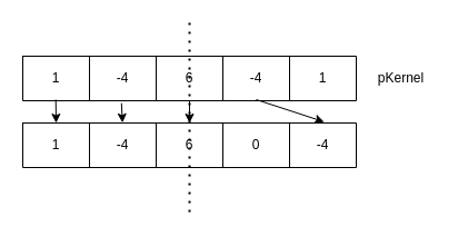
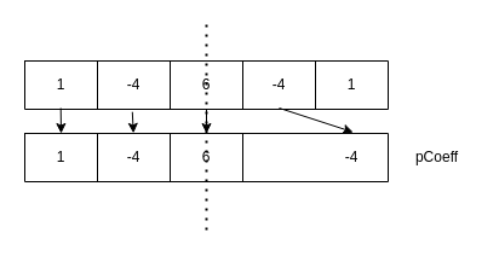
- <mxCell id="16" value="pKernel" style="text;html=1;align=center;verticalAlign=middle;resizable=0;points=[];autosize=1;strokeColor=none;fillColor=none;" vertex="1" parent="1"><mxGeometry x="330" y="60" width="60" height="20" as="geometry" /></mxCell>
- <mxCell id="14" value="0" style="shape=partialRectangle;html=1;whiteSpace=wrap;connectable=0;overflow=hidden;fillColor=none;top=0;left=0;bottom=0;right=0;pointerEvents=1;" vertex="1" parent="10"><mxGeometry x="180" width="60" height="40" as="geometry" /></mxCell>
+ <mxCell id="17" value="pCoeff" style="text;html=1;align=center;verticalAlign=middle;resizable=0;points=[];autosize=1;strokeColor=none;fillColor=none;" vertex="1" parent="1"><mxGeometry x="335" y="120" width="50" height="20" as="geometry" /></mxCell>
